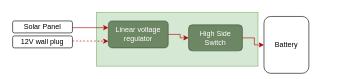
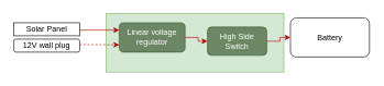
- <mxCell id="4" value="Solar Panel" style="rounded=1;whiteSpace=wrap;html=1;" vertex="1" parent="1"><mxGeometry x="20" y="34.5" width="100" height="20" as="geometry" /></mxCell>
+ <mxCell id="4" value="Solar Panel" style="whiteSpace=wrap;html=1;rounded=0;" vertex="1" parent="1"><mxGeometry x="20" y="34.5" width="100" height="20" as="geometry" /></mxCell>
- <mxCell id="11" value="Battery" style="rounded=1;whiteSpace=wrap;html=1;" vertex="1" parent="1"><mxGeometry x="440" y="27" width="75" height="95" as="geometry" /></mxCell>
+ <mxCell id="11" value="Battery" style="rounded=1;whiteSpace=wrap;html=1;" vertex="1" parent="1"><mxGeometry x="440" y="27" width="120" height="60" as="geometry" /></mxCell>
